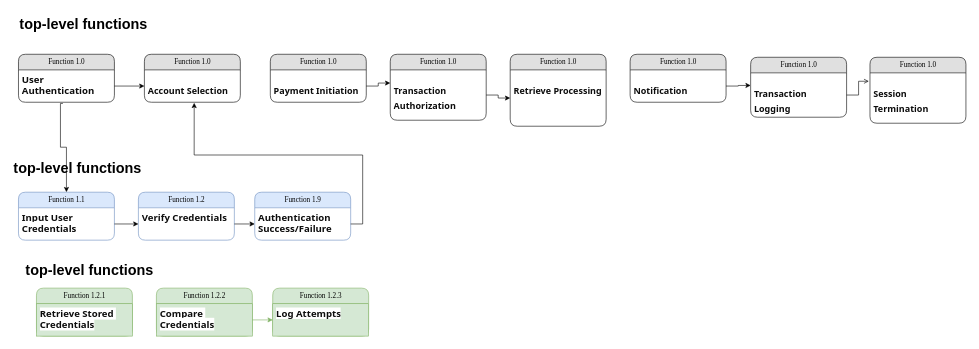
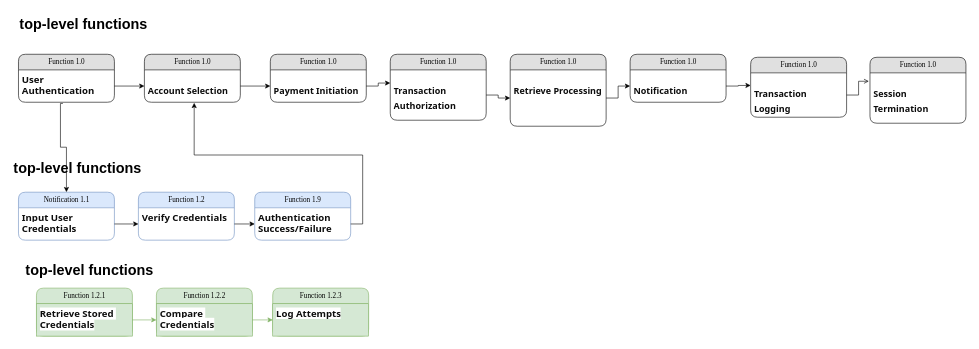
+ <mxCell id="20" style="edgeStyle=orthogonalEdgeStyle;rounded=0;orthogonalLoop=1;jettySize=auto;html=1;exitX=1;exitY=0.5;exitDx=0;exitDy=0;entryX=0;entryY=0.5;entryDx=0;entryDy=0;" edge="1" parent="1" source="18" target="16"><mxGeometry relative="1" as="geometry" /></mxCell>
+ <mxCell id="23" style="edgeStyle=orthogonalEdgeStyle;rounded=0;orthogonalLoop=1;jettySize=auto;html=1;exitX=1;exitY=0.5;exitDx=0;exitDy=0;" edge="1" parent="1" source="12" target="10"><mxGeometry relative="1" as="geometry" /></mxCell>
- <mxCell id="27" value="Function 1.1" style="swimlane;html=1;fontStyle=0;childLayout=stackLayout;horizontal=1;startSize=26;fillColor=#dae8fc;horizontalStack=0;resizeParent=1;resizeLast=0;collapsible=1;marginBottom=0;swimlaneFillColor=#ffffff;align=center;rounded=1;shadow=0;comic=0;labelBackgroundColor=none;strokeWidth=1;fontFamily=Verdana;fontSize=12;strokeColor=#6c8ebf;" vertex="1" parent="1"><mxGeometry x="30" y="320" width="160" height="80" as="geometry" /></mxCell>
+ <mxCell id="27" value="Notification 1.1" style="swimlane;html=1;fontStyle=0;childLayout=stackLayout;horizontal=1;startSize=26;fillColor=#dae8fc;horizontalStack=0;resizeParent=1;resizeLast=0;collapsible=1;marginBottom=0;swimlaneFillColor=#ffffff;align=center;rounded=1;shadow=0;comic=0;labelBackgroundColor=none;strokeWidth=1;fontFamily=Verdana;fontSize=12;strokeColor=#6c8ebf;" vertex="1" parent="1"><mxGeometry x="30" y="320" width="160" height="80" as="geometry" /></mxCell>
+ <mxCell id="42" style="edgeStyle=orthogonalEdgeStyle;rounded=0;orthogonalLoop=1;jettySize=auto;html=1;exitX=1;exitY=0.5;exitDx=0;exitDy=0;entryX=0;entryY=0.5;entryDx=0;entryDy=0;fillColor=#d5e8d4;strokeColor=#82b366;" edge="1" parent="1" source="37" target="39"><mxGeometry relative="1" as="geometry" /></mxCell>
